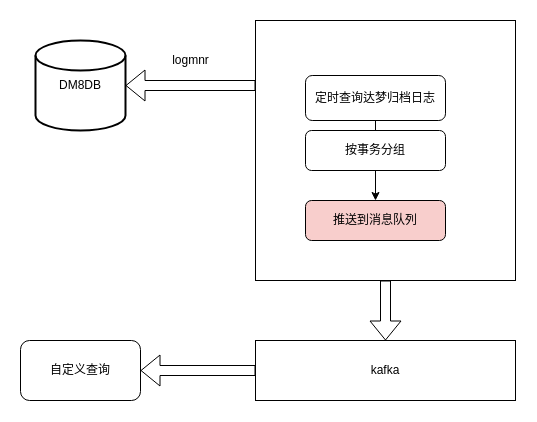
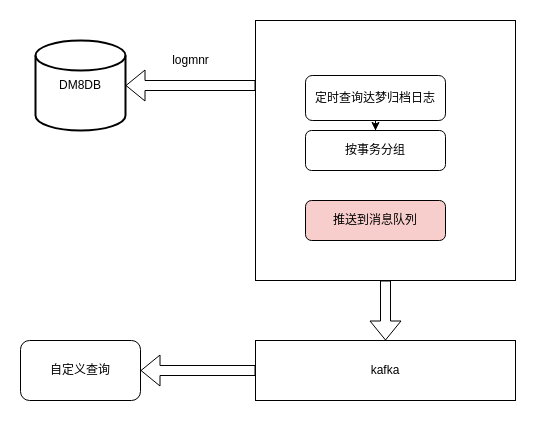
- <mxCell id="6" value="" style="edgeStyle=orthogonalEdgeStyle;rounded=0;orthogonalLoop=1;jettySize=auto;html=1;endArrow=none;" edge="1" parent="1" source="7" target="9"><mxGeometry relative="1" as="geometry" /></mxCell>
+ <mxCell id="6" value="" style="edgeStyle=orthogonalEdgeStyle;rounded=0;orthogonalLoop=1;jettySize=auto;html=1;" edge="1" parent="1" source="7" target="9"><mxGeometry relative="1" as="geometry" /></mxCell>
- <mxCell id="8" value="" style="edgeStyle=orthogonalEdgeStyle;rounded=0;orthogonalLoop=1;jettySize=auto;html=1;" edge="1" parent="1" source="9" target="10"><mxGeometry relative="1" as="geometry" /></mxCell>
